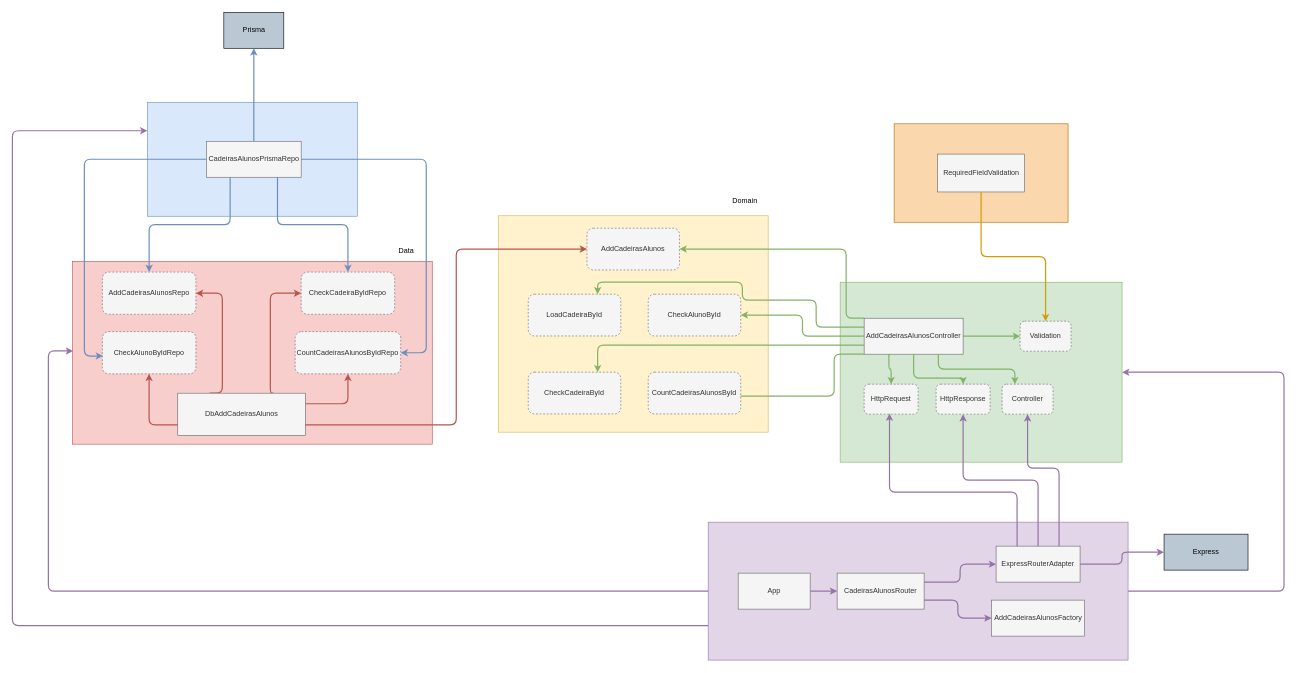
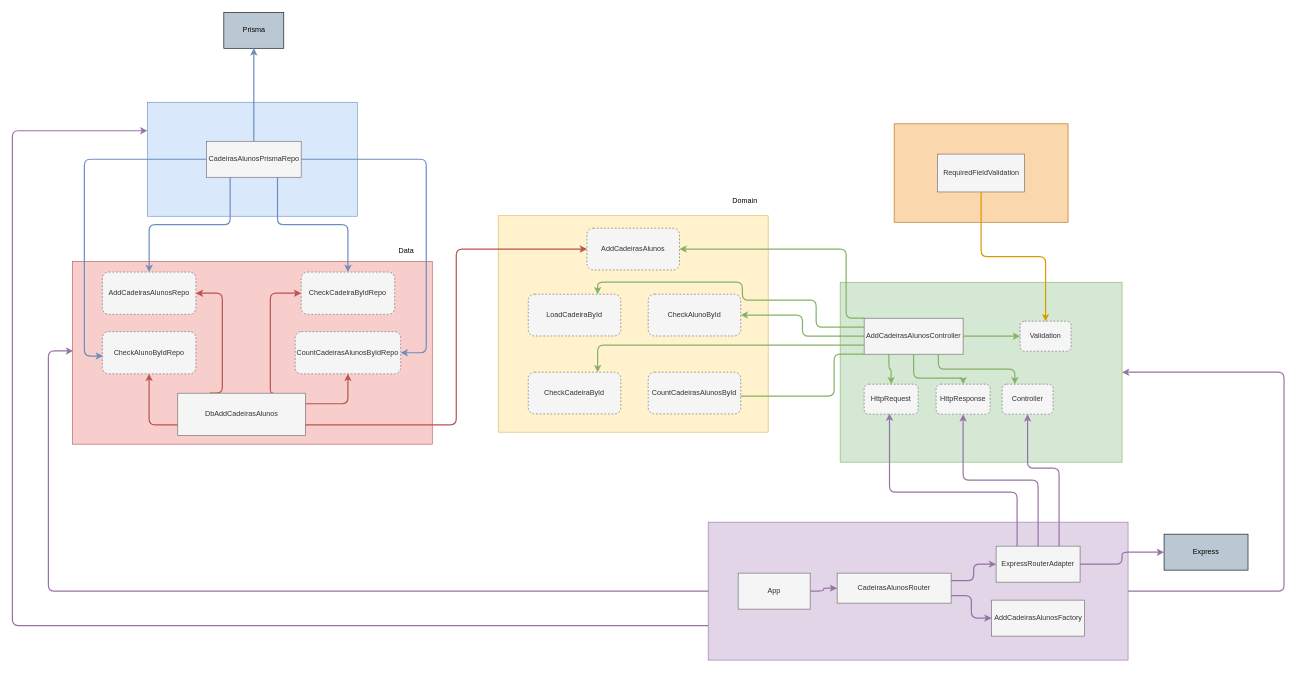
- <mxCell id="48" value="CadeirasAlunosRouter" style="rounded=0;whiteSpace=wrap;html=1;strokeColor=#666666;fontFamily=Helvetica;fontSize=12;fontColor=#333333;fillColor=#f5f5f5;" parent="45" vertex="1"><mxGeometry x="215" y="115" width="145" height="60" as="geometry" /></mxCell>
+ <mxCell id="48" value="CadeirasAlunosRouter" style="rounded=0;whiteSpace=wrap;html=1;strokeColor=#666666;fontFamily=Helvetica;fontSize=12;fontColor=#333333;fillColor=#f5f5f5;" parent="45" vertex="1"><mxGeometry x="215" y="115" width="190" height="50" as="geometry" /></mxCell>
